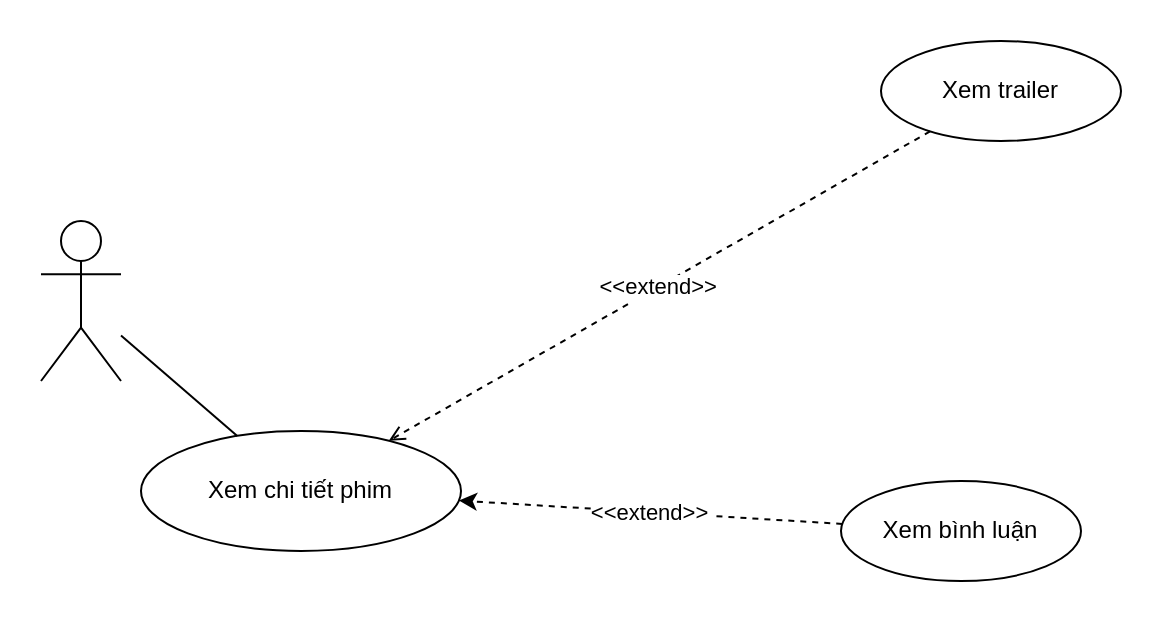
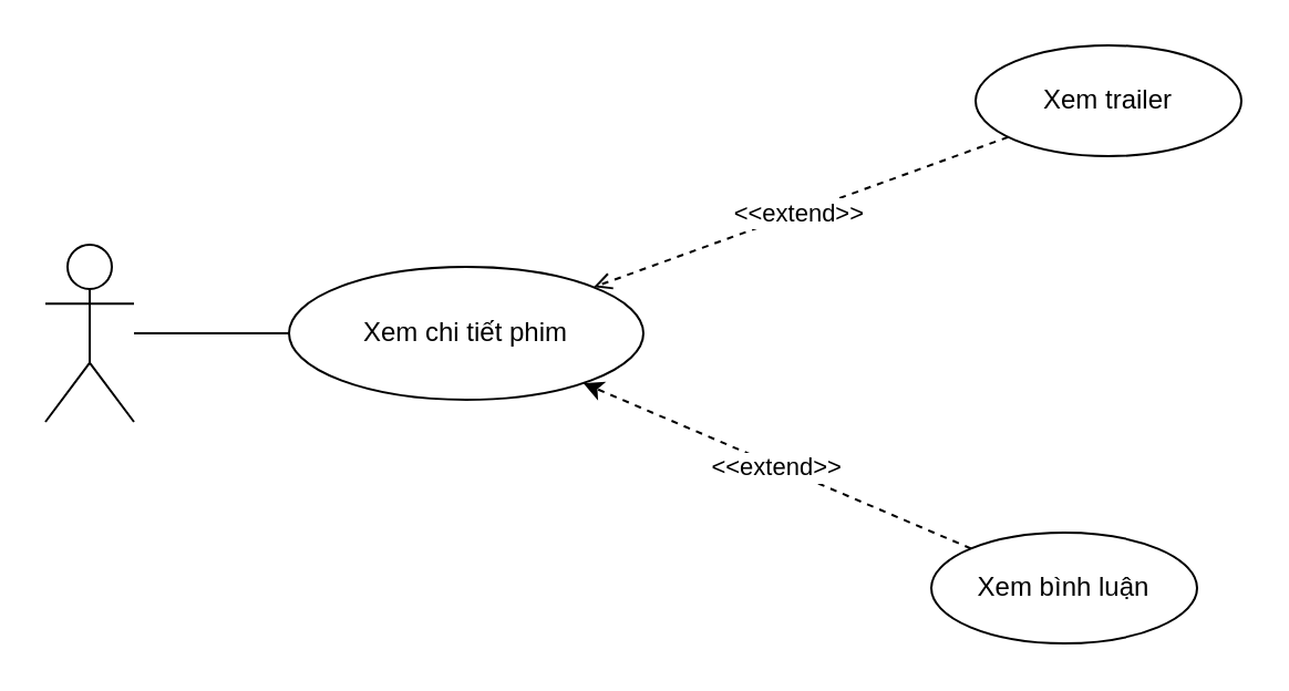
- <mxCell id="3" value="Xem chi tiết phim" style="ellipse;whiteSpace=wrap;html=1;" parent="1" vertex="1"><mxGeometry x="70" y="215" width="160" height="60" as="geometry" /></mxCell>
+ <mxCell id="3" value="Xem chi tiết phim" style="ellipse;whiteSpace=wrap;html=1;" parent="1" vertex="1"><mxGeometry x="130" y="120" width="160" height="60" as="geometry" /></mxCell>
